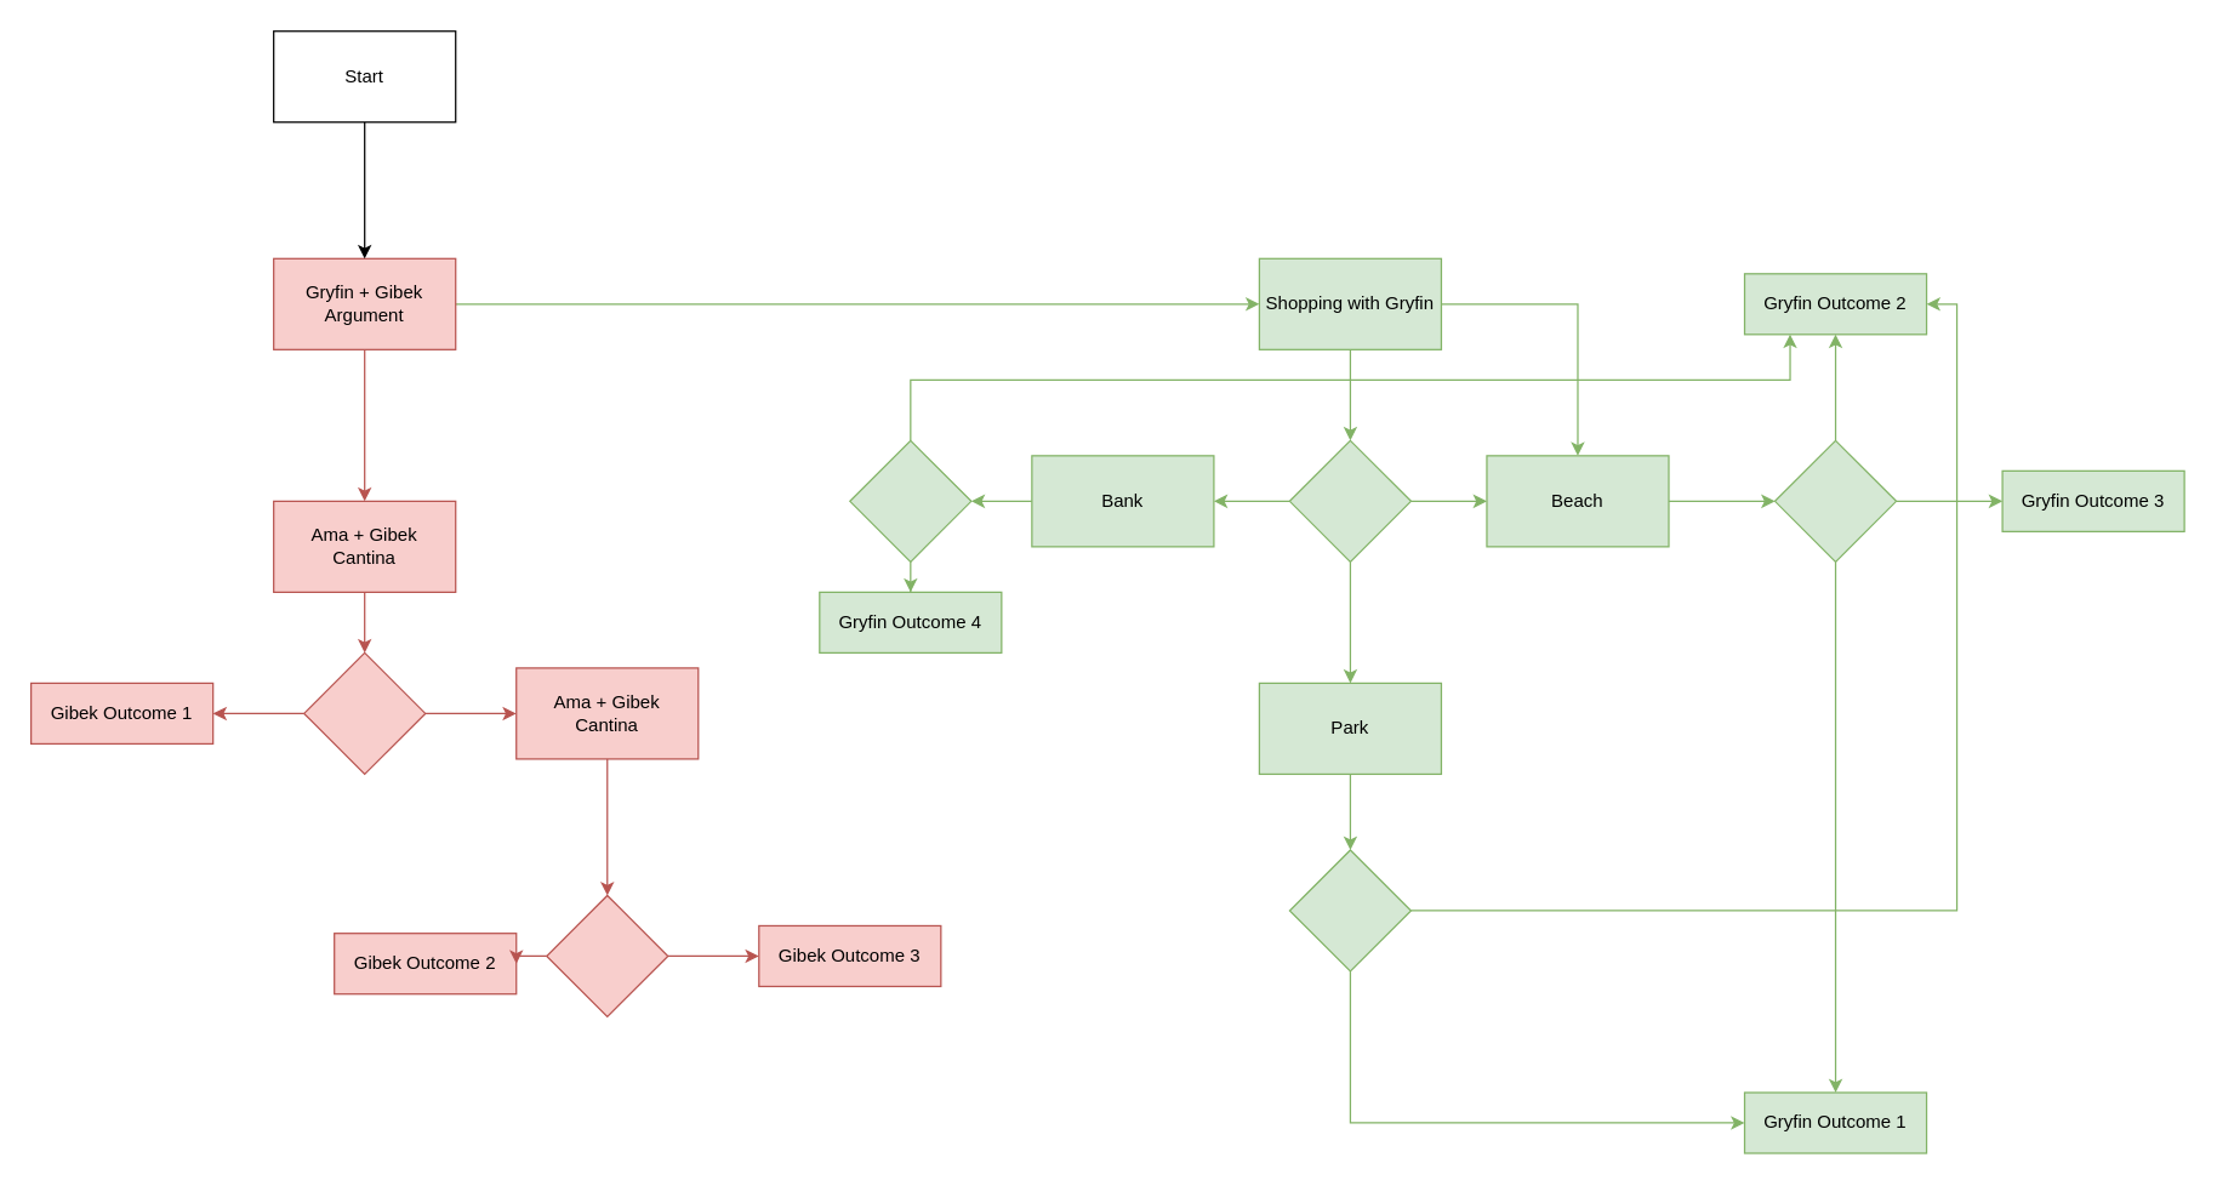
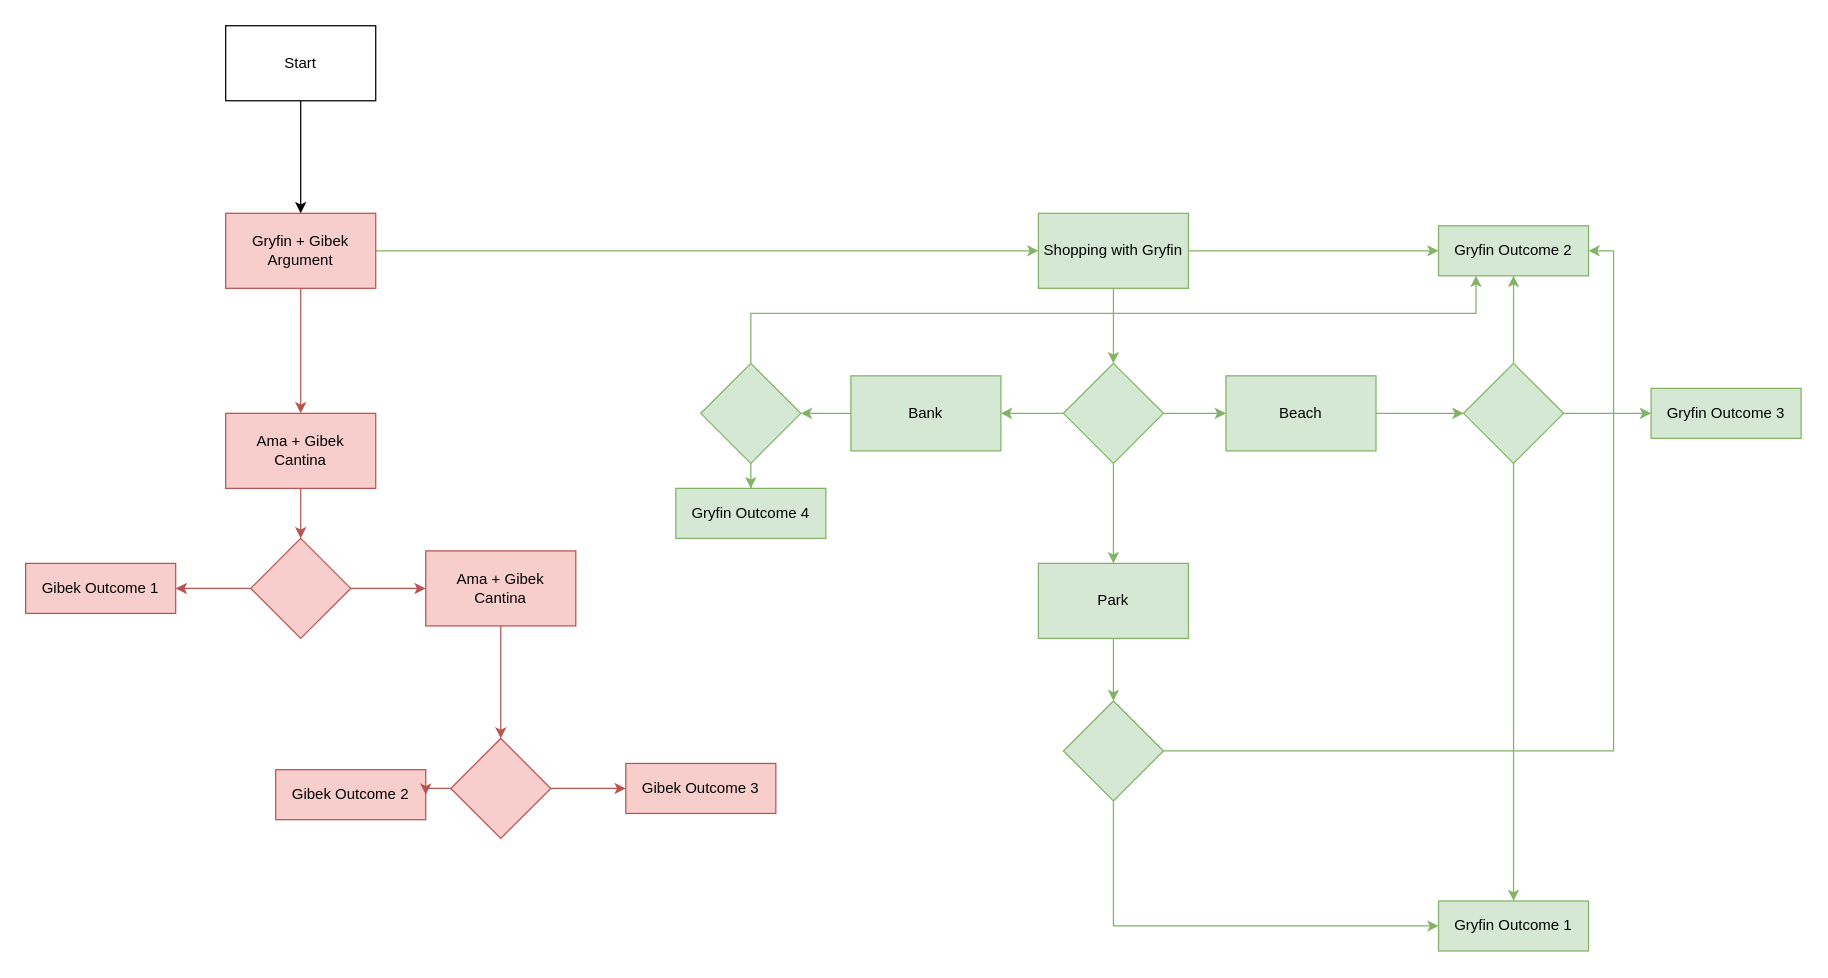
- <mxCell id="20" style="edgeStyle=orthogonalEdgeStyle;rounded=0;orthogonalLoop=1;jettySize=auto;html=1;fillColor=#d5e8d4;strokeColor=#82b366;" edge="1" parent="1" source="22" target="32"><mxGeometry relative="1" as="geometry" /></mxCell>
+ <mxCell id="20" style="edgeStyle=orthogonalEdgeStyle;rounded=0;orthogonalLoop=1;jettySize=auto;html=1;entryX=0;entryY=0.5;entryDx=0;entryDy=0;fillColor=#d5e8d4;strokeColor=#82b366;" edge="1" parent="1" source="22" target="24"><mxGeometry relative="1" as="geometry" /></mxCell>
